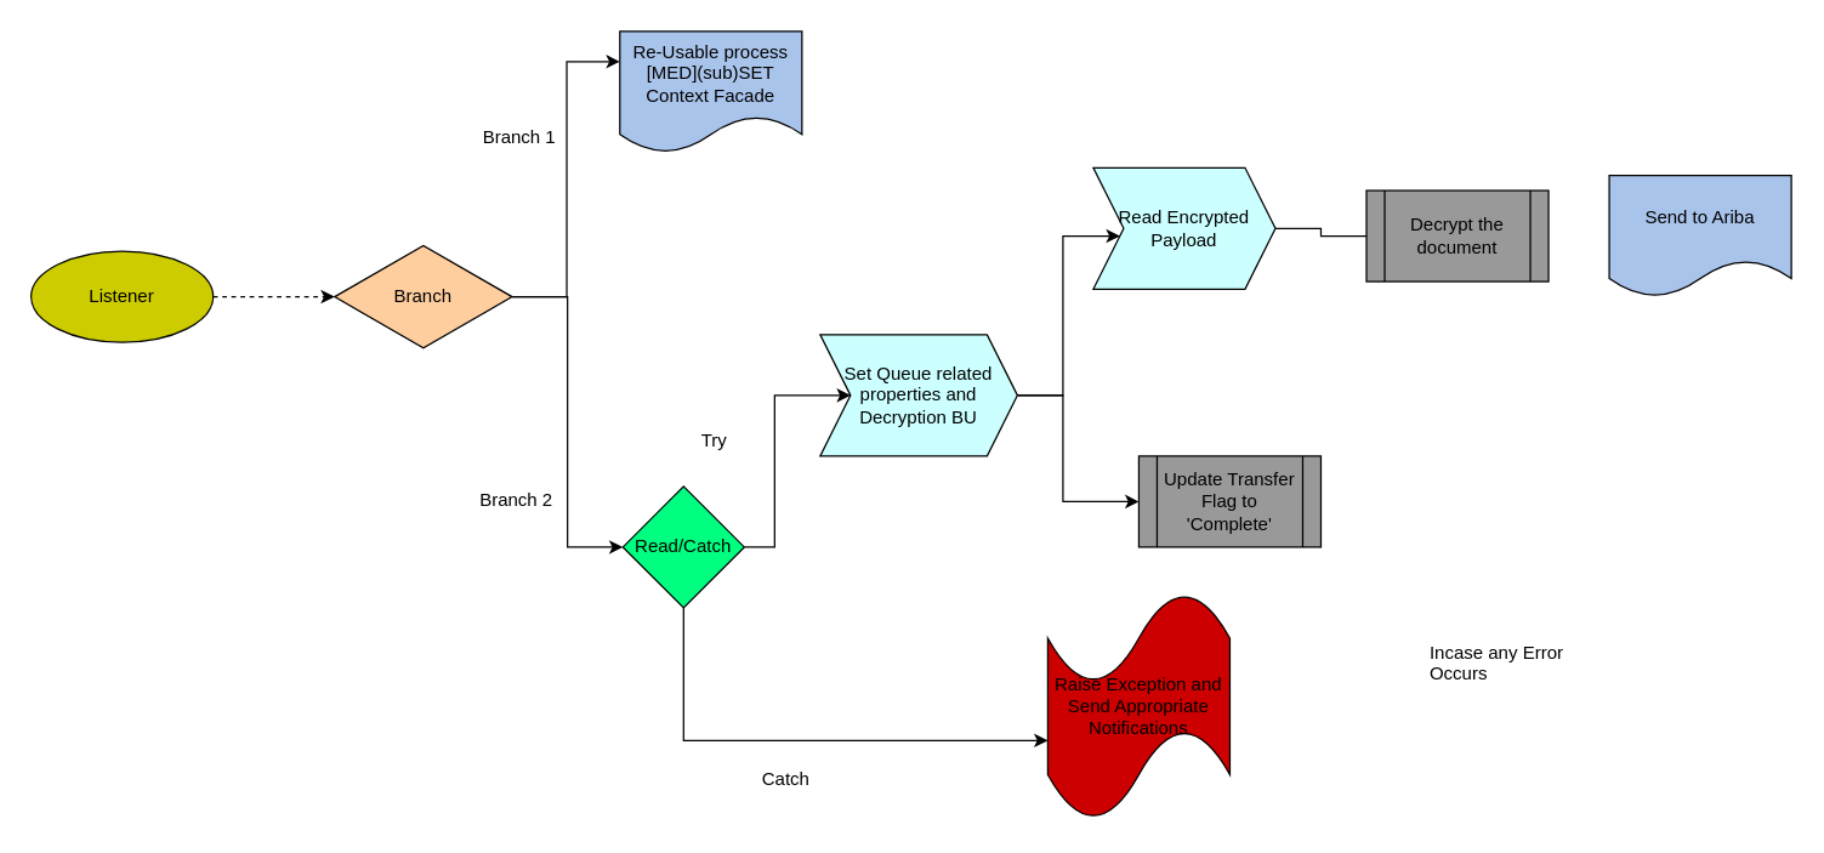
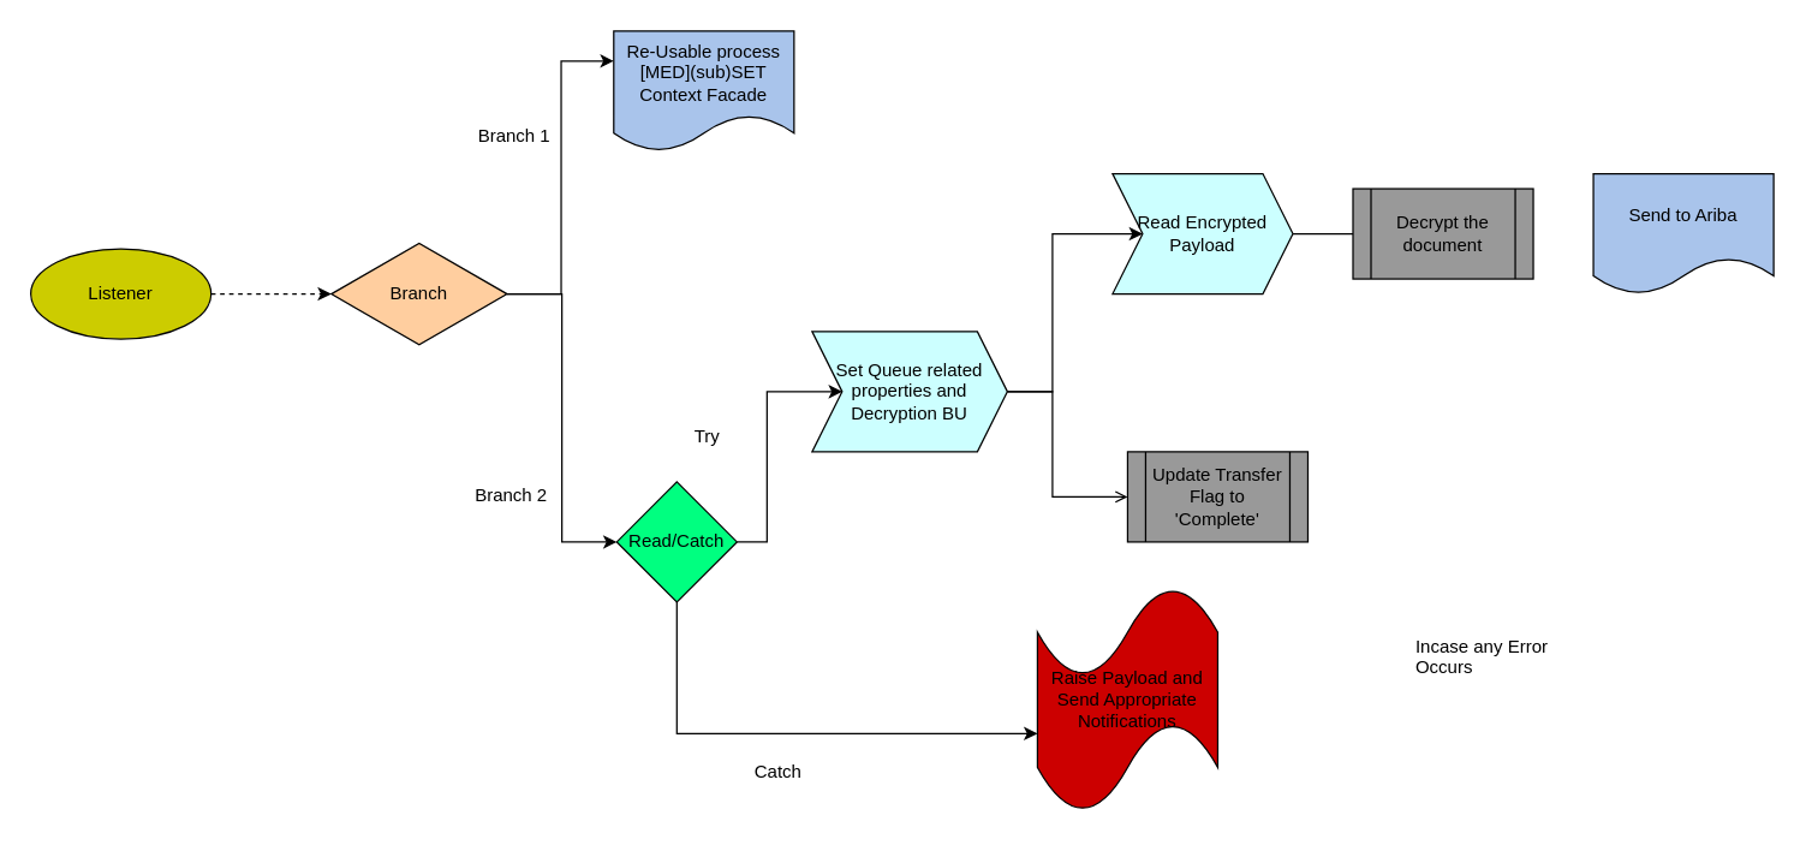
- <mxCell id="21" value="Read Encrypted Payload" style="shape=step;perimeter=stepPerimeter;whiteSpace=wrap;html=1;fixedSize=1;fillColor=#CCFFFF;" vertex="1" parent="1"><mxGeometry x="720" y="110" width="120" height="80" as="geometry" /></mxCell>
+ <mxCell id="21" value="Read Encrypted Payload" style="shape=step;perimeter=stepPerimeter;whiteSpace=wrap;html=1;fixedSize=1;fillColor=#CCFFFF;" vertex="1" parent="1"><mxGeometry x="740" y="115" width="120" height="80" as="geometry" /></mxCell>
- <mxCell id="18" style="edgeStyle=orthogonalEdgeStyle;rounded=0;orthogonalLoop=1;jettySize=auto;html=1;" edge="1" parent="1" source="19" target="24"><mxGeometry relative="1" as="geometry"><Array as="points"><mxPoint x="700" y="260" /><mxPoint x="700" y="330" /></Array></mxGeometry></mxCell>
+ <mxCell id="18" style="edgeStyle=orthogonalEdgeStyle;rounded=0;orthogonalLoop=1;jettySize=auto;html=1;endArrow=open;" edge="1" parent="1" source="19" target="24"><mxGeometry relative="1" as="geometry"><Array as="points"><mxPoint x="700" y="260" /><mxPoint x="700" y="330" /></Array></mxGeometry></mxCell>
- <mxCell id="14" value="Raise Exception and Send Appropriate Notifications" style="shape=tape;whiteSpace=wrap;html=1;strokeColor=#000000;strokeWidth=1;fillColor=#CC0000;" parent="1" vertex="1"><mxGeometry x="690" y="390" width="120" height="150" as="geometry" /></mxCell>
+ <mxCell id="14" value="Raise Payload and Send Appropriate Notifications" style="shape=tape;whiteSpace=wrap;html=1;strokeColor=#000000;strokeWidth=1;fillColor=#CC0000;" parent="1" vertex="1"><mxGeometry x="690" y="390" width="120" height="150" as="geometry" /></mxCell>
